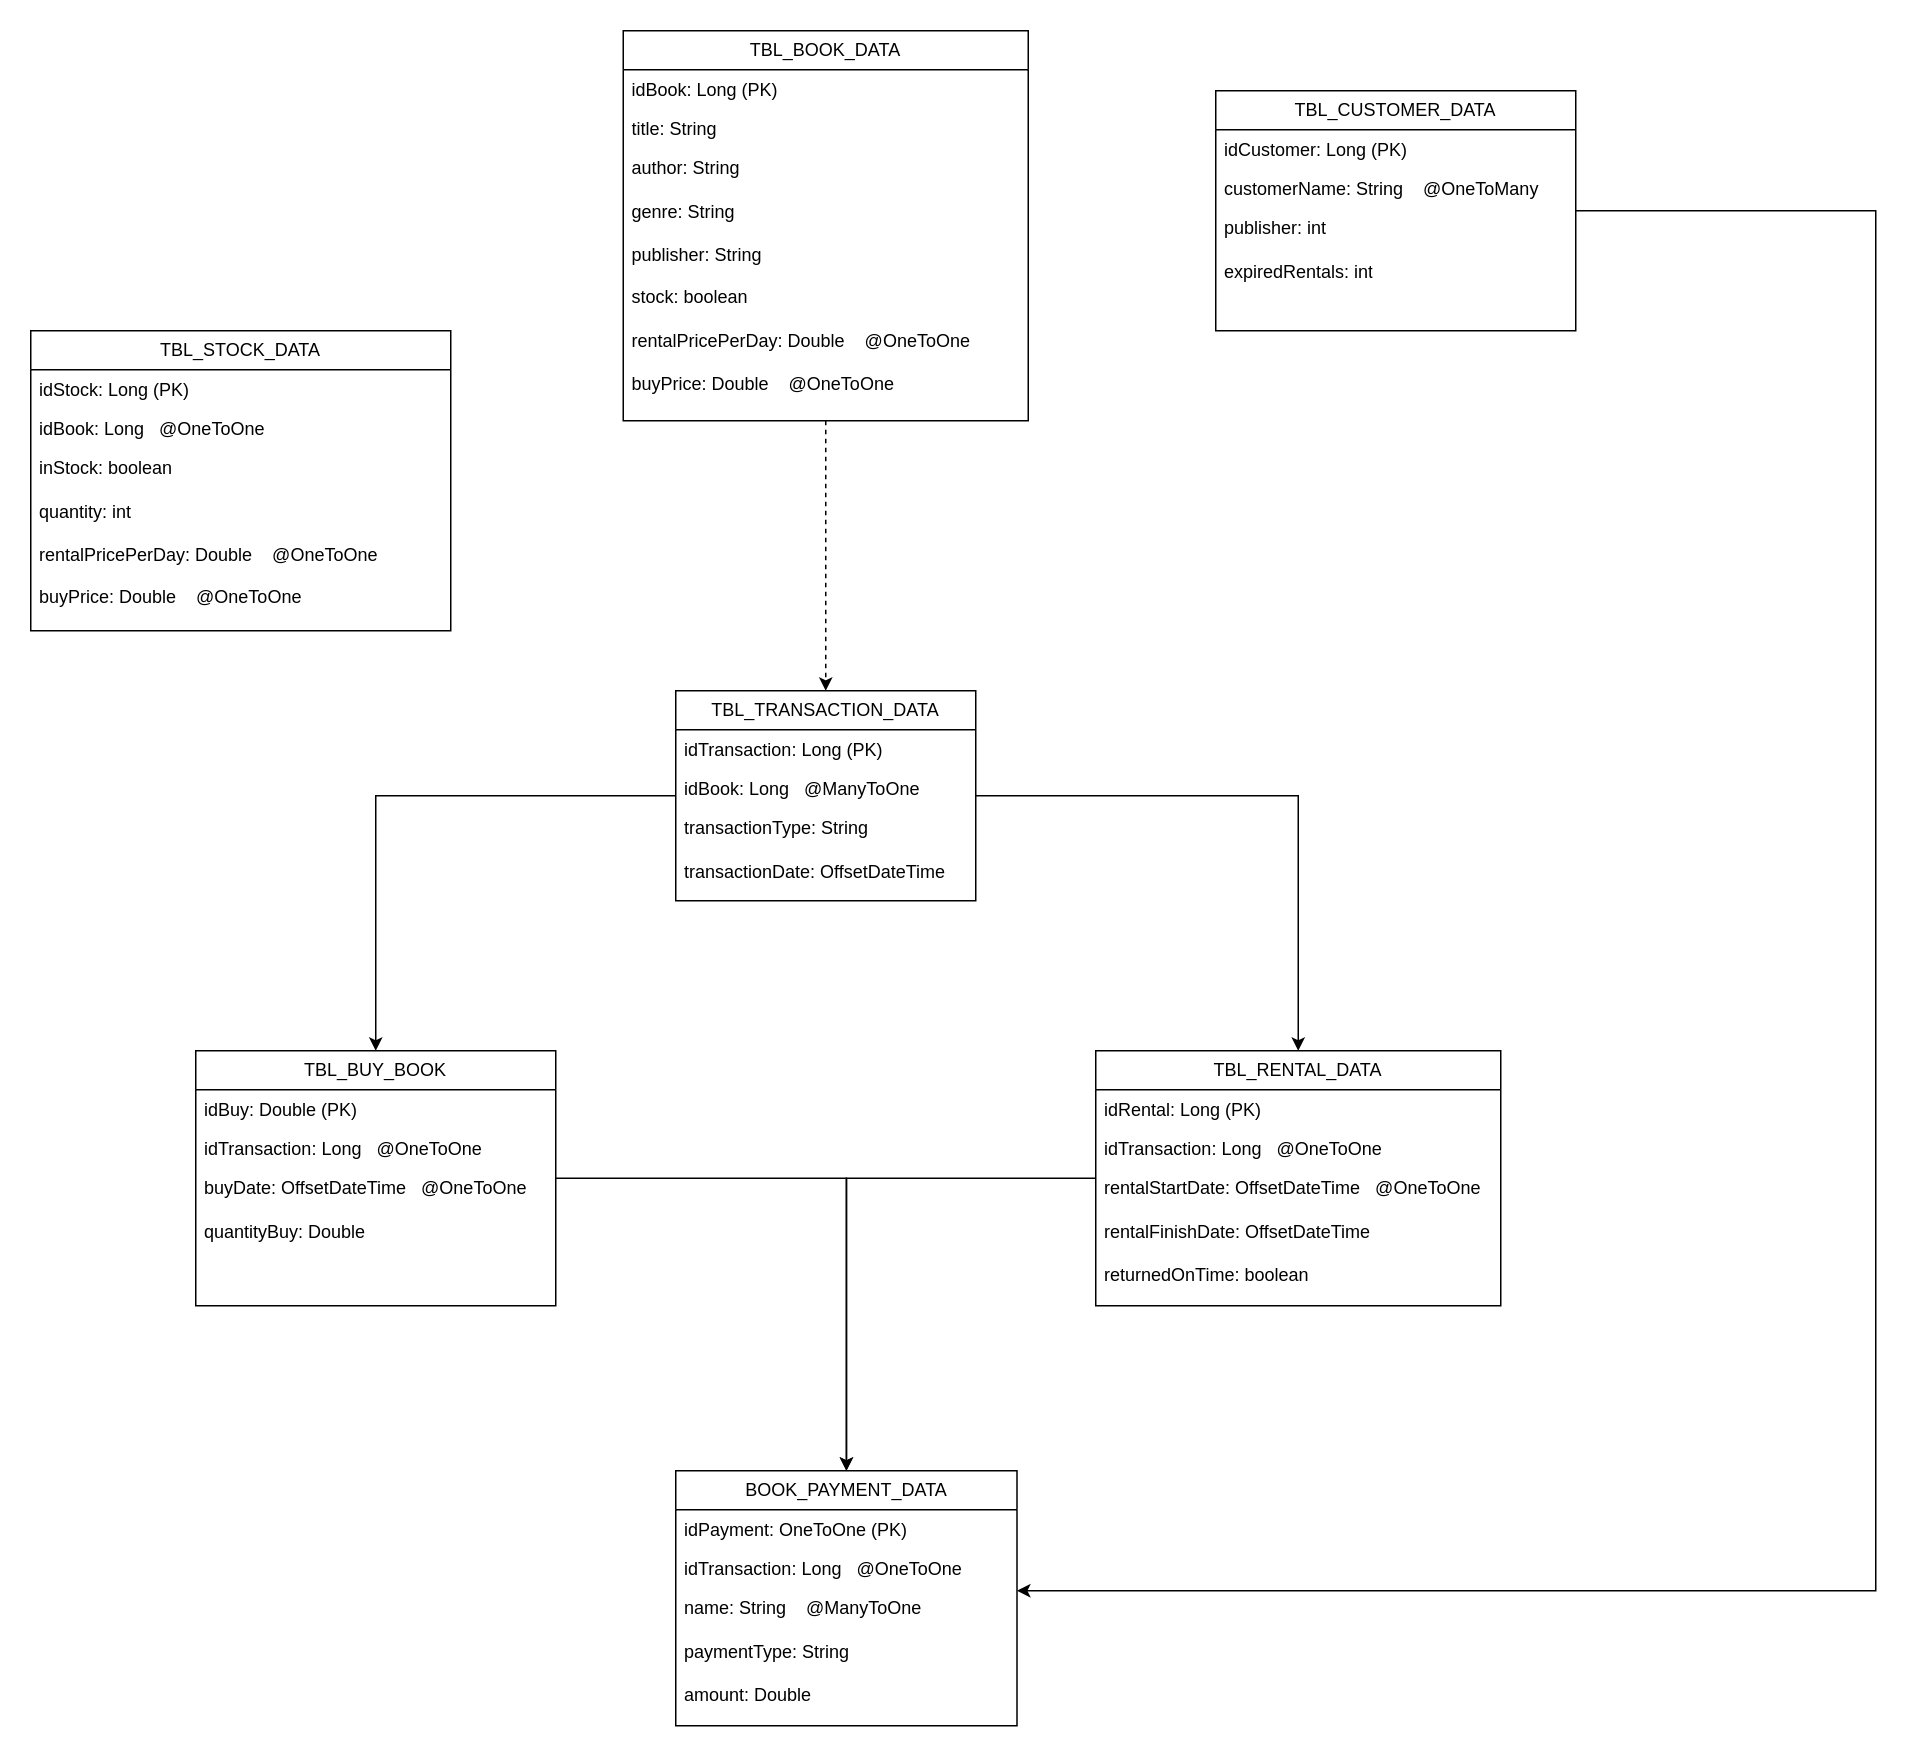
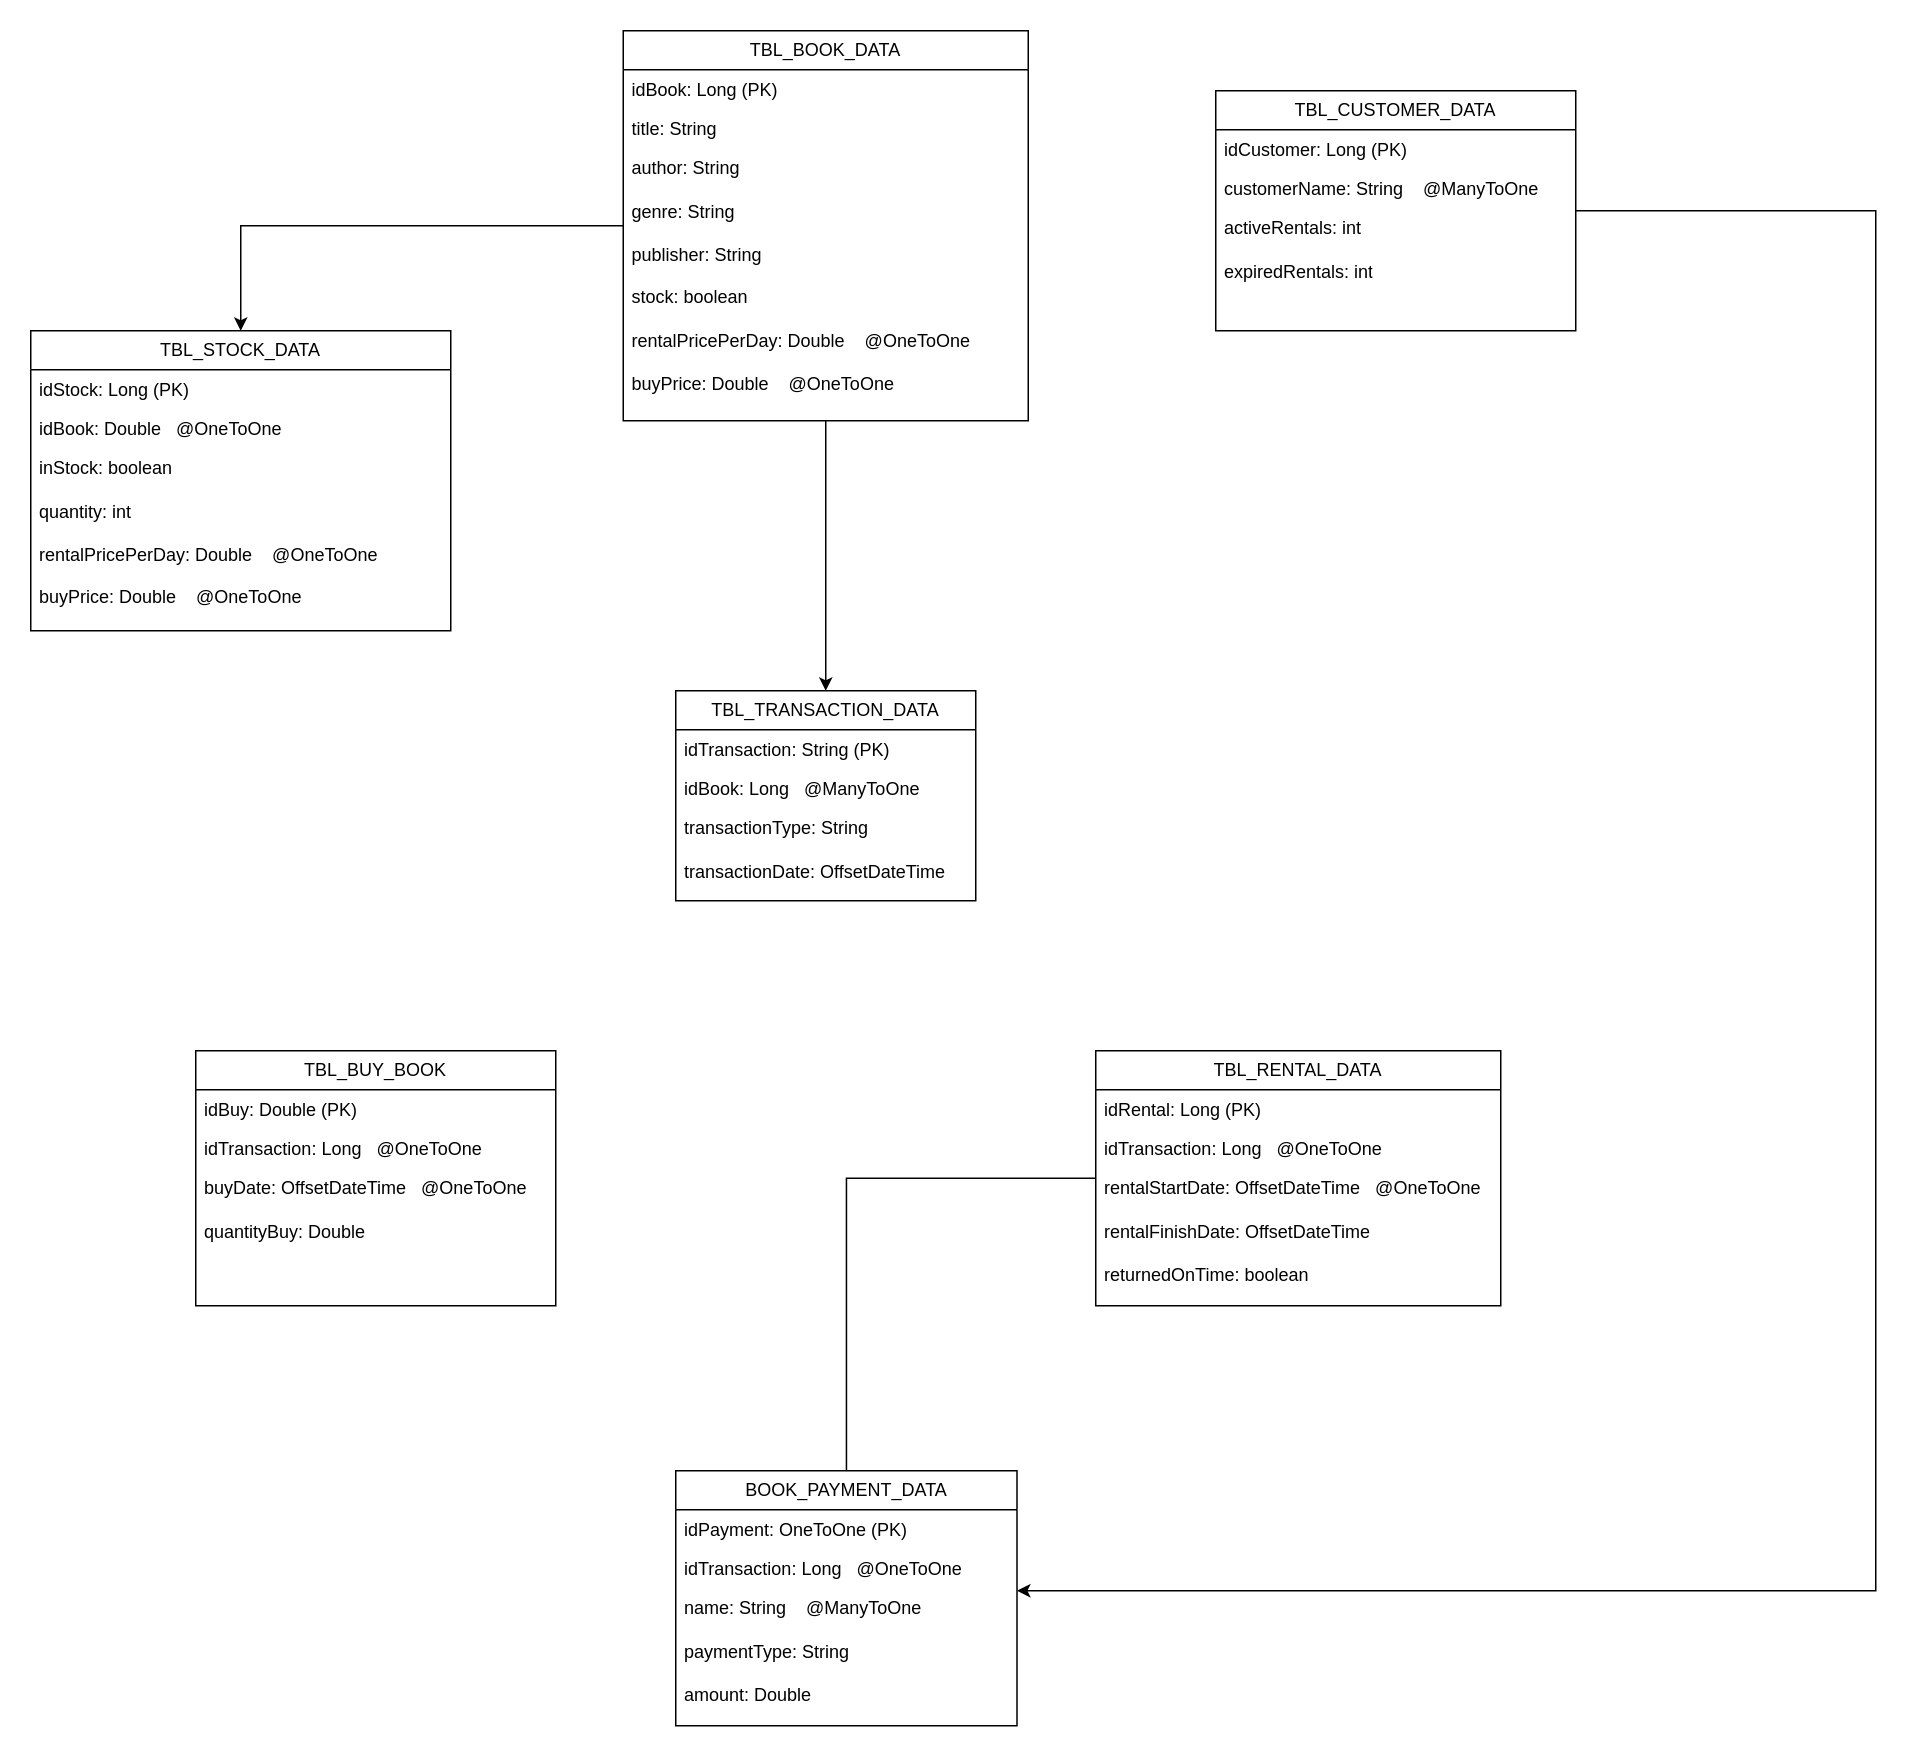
- <mxCell id="11" value="customerName: String&amp;nbsp; &amp;nbsp; @OneToMany" style="text;strokeColor=none;fillColor=none;align=left;verticalAlign=top;spacingLeft=4;spacingRight=4;overflow=hidden;rotatable=0;points=[[0,0.5],[1,0.5]];portConstraint=eastwest;whiteSpace=wrap;html=1;" vertex="1" parent="9"><mxGeometry y="52" width="240" height="26" as="geometry" /></mxCell>
+ <mxCell id="11" value="customerName: String&amp;nbsp; &amp;nbsp; @ManyToOne" style="text;strokeColor=none;fillColor=none;align=left;verticalAlign=top;spacingLeft=4;spacingRight=4;overflow=hidden;rotatable=0;points=[[0,0.5],[1,0.5]];portConstraint=eastwest;whiteSpace=wrap;html=1;" vertex="1" parent="9"><mxGeometry y="52" width="240" height="26" as="geometry" /></mxCell>
+ <mxCell id="2" style="edgeStyle=orthogonalEdgeStyle;rounded=0;orthogonalLoop=1;jettySize=auto;html=1;entryX=0.5;entryY=0;entryDx=0;entryDy=0;" edge="1" parent="1" source="4" target="13"><mxGeometry relative="1" as="geometry" /></mxCell>
- <mxCell id="12" value="publisher: int&lt;div&gt;&lt;br&gt;&lt;/div&gt;&lt;div&gt;expiredRentals: int&lt;/div&gt;" style="text;strokeColor=none;fillColor=none;align=left;verticalAlign=top;spacingLeft=4;spacingRight=4;overflow=hidden;rotatable=0;points=[[0,0.5],[1,0.5]];portConstraint=eastwest;whiteSpace=wrap;html=1;" vertex="1" parent="9"><mxGeometry y="78" width="240" height="82" as="geometry" /></mxCell>
+ <mxCell id="12" value="activeRentals: int&lt;div&gt;&lt;br&gt;&lt;/div&gt;&lt;div&gt;expiredRentals: int&lt;/div&gt;" style="text;strokeColor=none;fillColor=none;align=left;verticalAlign=top;spacingLeft=4;spacingRight=4;overflow=hidden;rotatable=0;points=[[0,0.5],[1,0.5]];portConstraint=eastwest;whiteSpace=wrap;html=1;" vertex="1" parent="9"><mxGeometry y="78" width="240" height="82" as="geometry" /></mxCell>
- <mxCell id="15" value="idBook: Long&amp;nbsp; &amp;nbsp;@OneToOne" style="text;strokeColor=none;fillColor=none;align=left;verticalAlign=top;spacingLeft=4;spacingRight=4;overflow=hidden;rotatable=0;points=[[0,0.5],[1,0.5]];portConstraint=eastwest;whiteSpace=wrap;html=1;" vertex="1" parent="13"><mxGeometry y="52" width="280" height="26" as="geometry" /></mxCell>
+ <mxCell id="15" value="idBook: Double&amp;nbsp; &amp;nbsp;@OneToOne" style="text;strokeColor=none;fillColor=none;align=left;verticalAlign=top;spacingLeft=4;spacingRight=4;overflow=hidden;rotatable=0;points=[[0,0.5],[1,0.5]];portConstraint=eastwest;whiteSpace=wrap;html=1;" vertex="1" parent="13"><mxGeometry y="52" width="280" height="26" as="geometry" /></mxCell>
- <mxCell id="3" style="edgeStyle=orthogonalEdgeStyle;rounded=0;orthogonalLoop=1;jettySize=auto;html=1;entryX=0.5;entryY=0;entryDx=0;entryDy=0;dashed=1;" edge="1" parent="1" source="4" target="19"><mxGeometry relative="1" as="geometry" /></mxCell>
+ <mxCell id="3" style="edgeStyle=orthogonalEdgeStyle;rounded=0;orthogonalLoop=1;jettySize=auto;html=1;entryX=0.5;entryY=0;entryDx=0;entryDy=0;" edge="1" parent="1" source="4" target="19"><mxGeometry relative="1" as="geometry" /></mxCell>
- <mxCell id="20" value="idTransaction: Long (PK)" style="text;strokeColor=none;fillColor=none;align=left;verticalAlign=top;spacingLeft=4;spacingRight=4;overflow=hidden;rotatable=0;points=[[0,0.5],[1,0.5]];portConstraint=eastwest;whiteSpace=wrap;html=1;" vertex="1" parent="19"><mxGeometry y="26" width="200" height="26" as="geometry" /></mxCell>
+ <mxCell id="20" value="idTransaction: String (PK)" style="text;strokeColor=none;fillColor=none;align=left;verticalAlign=top;spacingLeft=4;spacingRight=4;overflow=hidden;rotatable=0;points=[[0,0.5],[1,0.5]];portConstraint=eastwest;whiteSpace=wrap;html=1;" vertex="1" parent="19"><mxGeometry y="26" width="200" height="26" as="geometry" /></mxCell>
- <mxCell id="18" style="edgeStyle=orthogonalEdgeStyle;rounded=0;orthogonalLoop=1;jettySize=auto;html=1;" edge="1" parent="1" source="19" target="29"><mxGeometry relative="1" as="geometry" /></mxCell>
- <mxCell id="17" style="edgeStyle=orthogonalEdgeStyle;rounded=0;orthogonalLoop=1;jettySize=auto;html=1;" edge="1" parent="1" source="19" target="24"><mxGeometry relative="1" as="geometry" /></mxCell>
- <mxCell id="28" style="edgeStyle=orthogonalEdgeStyle;rounded=0;orthogonalLoop=1;jettySize=auto;html=1;" edge="1" parent="1" source="29" target="33"><mxGeometry relative="1" as="geometry" /></mxCell>
- <mxCell id="23" style="edgeStyle=orthogonalEdgeStyle;rounded=0;orthogonalLoop=1;jettySize=auto;html=1;" edge="1" parent="1" source="24" target="33"><mxGeometry relative="1" as="geometry" /></mxCell>
+ <mxCell id="23" style="edgeStyle=orthogonalEdgeStyle;rounded=0;orthogonalLoop=1;jettySize=auto;html=1;endArrow=none;" edge="1" parent="1" source="24" target="33"><mxGeometry relative="1" as="geometry" /></mxCell>
